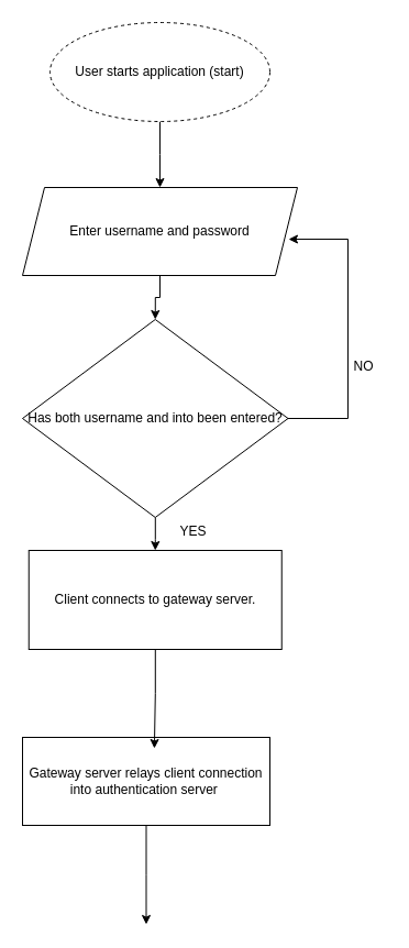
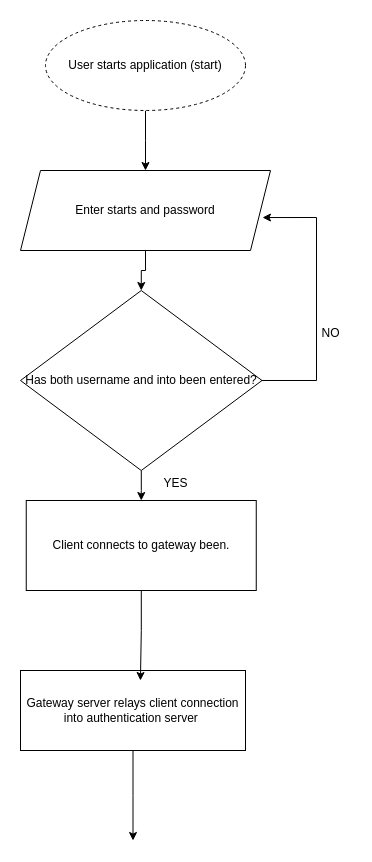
- <mxCell id="5" value="Enter username and password" style="shape=parallelogram;perimeter=parallelogramPerimeter;whiteSpace=wrap;html=1;fixedSize=1;" vertex="1" parent="1"><mxGeometry x="20" y="170" width="250" height="80" as="geometry" /></mxCell>
+ <mxCell id="5" value="Enter starts and password" style="shape=parallelogram;perimeter=parallelogramPerimeter;whiteSpace=wrap;html=1;fixedSize=1;" vertex="1" parent="1"><mxGeometry x="20" y="170" width="250" height="80" as="geometry" /></mxCell>
- <mxCell id="6" value="Client connects to gateway server." style="rounded=0;whiteSpace=wrap;html=1;" vertex="1" parent="1"><mxGeometry x="25.75" y="500" width="230" height="90" as="geometry" /></mxCell>
+ <mxCell id="6" value="Client connects to gateway been." style="rounded=0;whiteSpace=wrap;html=1;" vertex="1" parent="1"><mxGeometry x="25.75" y="500" width="230" height="90" as="geometry" /></mxCell>
